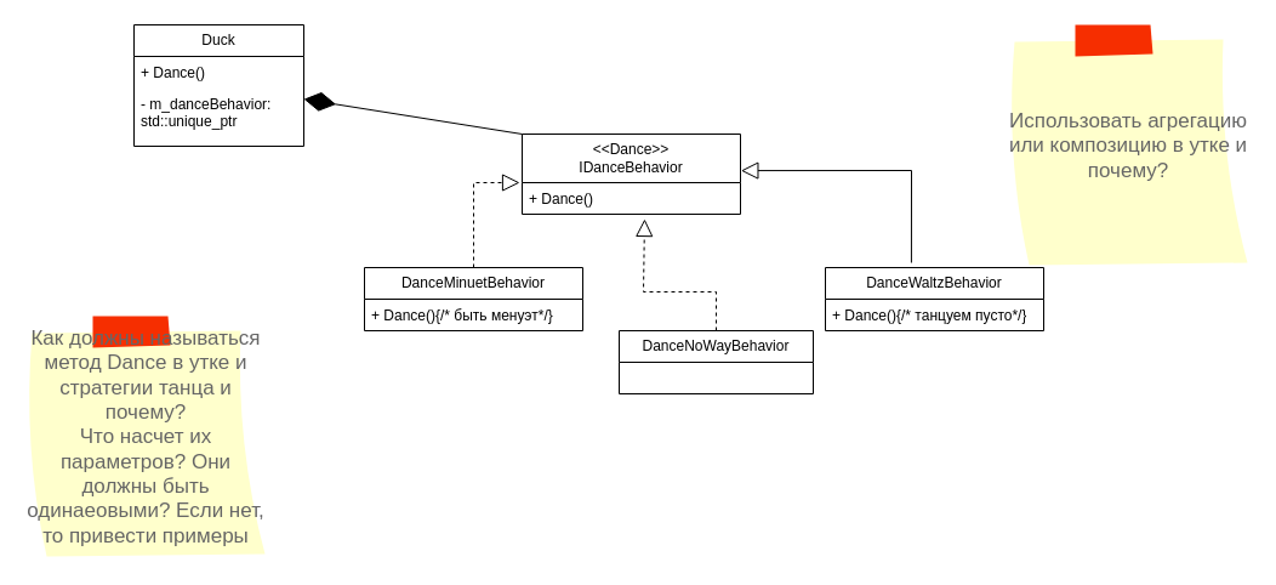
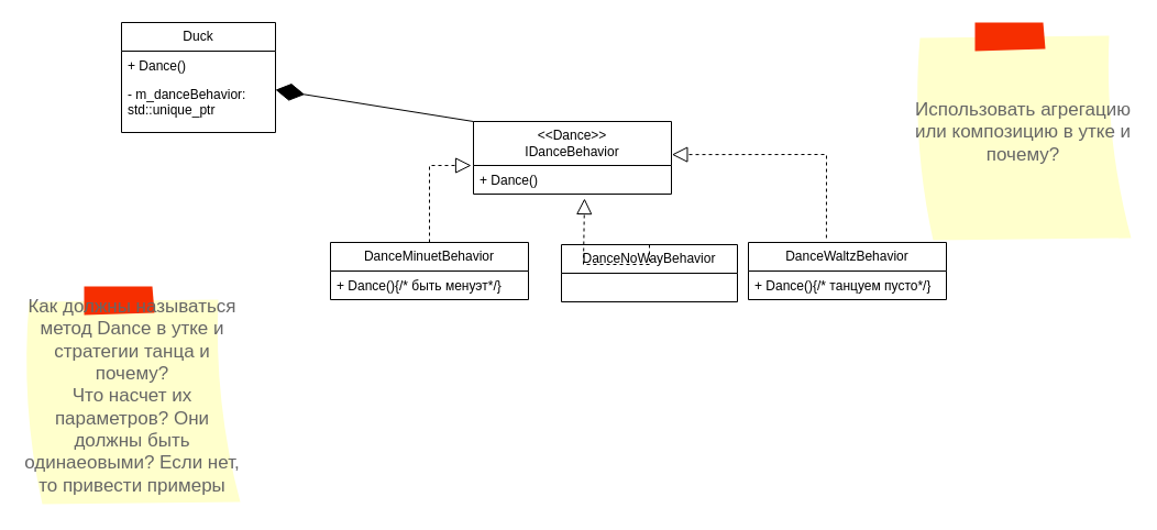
- <mxCell id="11" value="" style="endArrow=block;dashed=0;endFill=0;endSize=12;html=1;rounded=0;entryX=1.002;entryY=0.456;entryDx=0;entryDy=0;exitX=0.394;exitY=-0.077;exitDx=0;exitDy=0;exitPerimeter=0;entryPerimeter=0;" edge="1" parent="1" source="7" target="2"><mxGeometry width="160" relative="1" as="geometry"><mxPoint x="750" y="135" as="sourcePoint" /><mxPoint x="480" y="290" as="targetPoint" /><Array as="points"><mxPoint x="751" y="140" /></Array></mxGeometry></mxCell>
+ <mxCell id="11" value="" style="endArrow=block;dashed=1;endFill=0;endSize=12;html=1;rounded=0;entryX=1.002;entryY=0.456;entryDx=0;entryDy=0;exitX=0.394;exitY=-0.077;exitDx=0;exitDy=0;exitPerimeter=0;entryPerimeter=0;" edge="1" parent="1" source="7" target="2"><mxGeometry width="160" relative="1" as="geometry"><mxPoint x="750" y="135" as="sourcePoint" /><mxPoint x="480" y="290" as="targetPoint" /><Array as="points"><mxPoint x="751" y="140" /></Array></mxGeometry></mxCell>
- <mxCell id="6" value="DanceNoWayBehavior" style="swimlane;fontStyle=0;childLayout=stackLayout;horizontal=1;startSize=26;fillColor=none;horizontalStack=0;resizeParent=1;resizeParentMax=0;resizeLast=0;collapsible=1;marginBottom=0;whiteSpace=wrap;html=1;" vertex="1" parent="1"><mxGeometry x="510" y="272" width="160" height="52" as="geometry" /></mxCell>
+ <mxCell id="6" value="DanceNoWayBehavior" style="swimlane;fontStyle=0;childLayout=stackLayout;horizontal=1;startSize=26;fillColor=none;horizontalStack=0;resizeParent=1;resizeParentMax=0;resizeLast=0;collapsible=1;marginBottom=0;whiteSpace=wrap;html=1;" vertex="1" parent="1"><mxGeometry x="510" y="222" width="160" height="52" as="geometry" /></mxCell>
